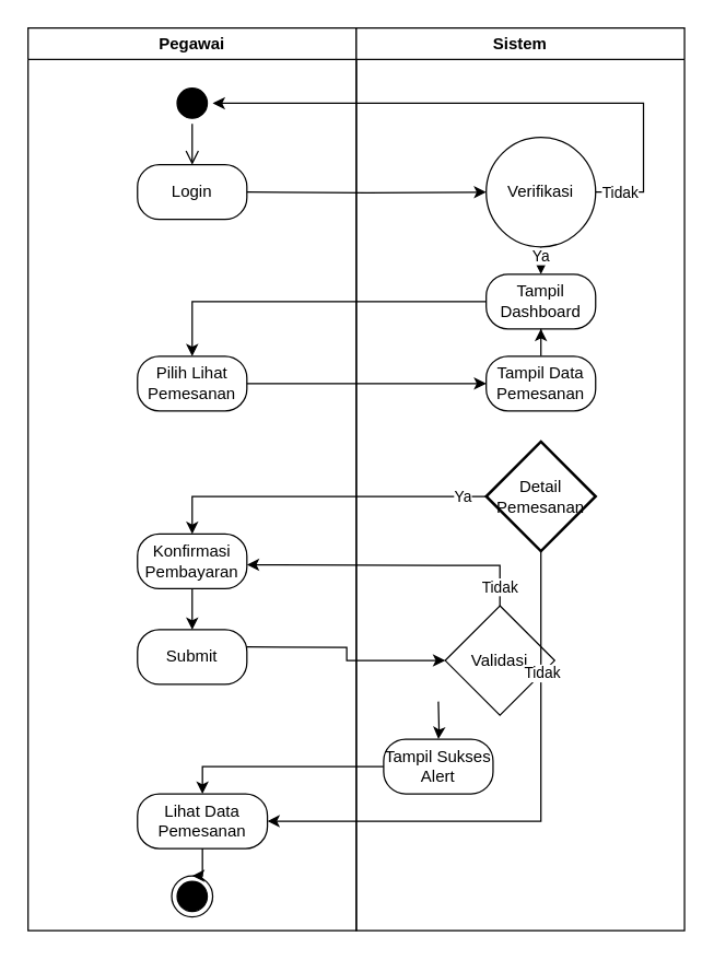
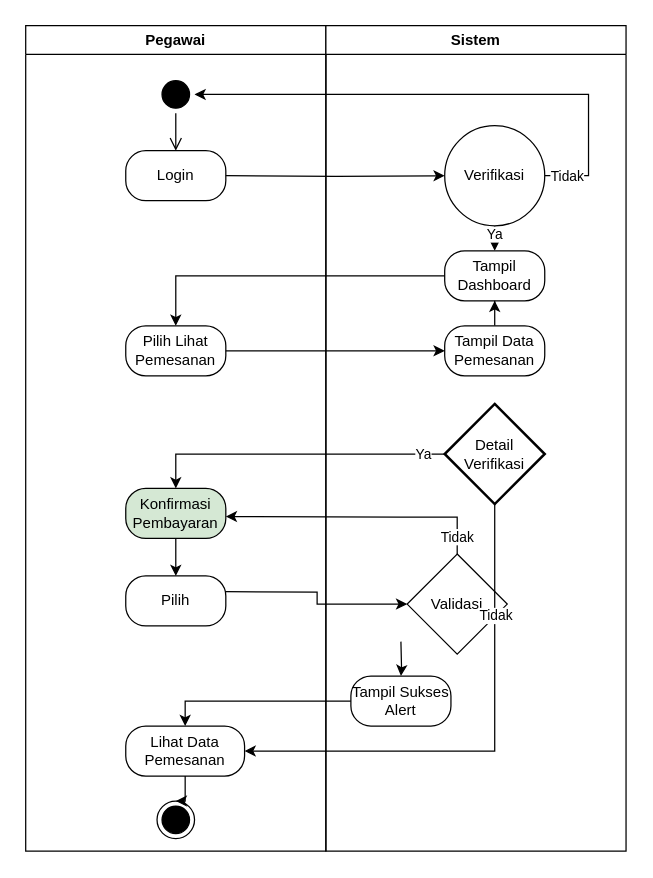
- <mxCell id="16" value="Detail Pemesanan" style="strokeWidth=2;html=1;shape=mxgraph.flowchart.decision;whiteSpace=wrap;" parent="14" vertex="1"><mxGeometry x="95" y="302.5" width="80" height="80" as="geometry" /></mxCell>
+ <mxCell id="16" value="Detail Verifikasi" style="strokeWidth=2;html=1;shape=mxgraph.flowchart.decision;whiteSpace=wrap;" parent="14" vertex="1"><mxGeometry x="95" y="302.5" width="80" height="80" as="geometry" /></mxCell>
- <mxCell id="9" value="Konfirmasi Pembayaran" style="rounded=1;whiteSpace=wrap;html=1;arcSize=40;fontColor=#000000;fillColor=#FFFFFF;strokeColor=#000000;" parent="2" vertex="1"><mxGeometry x="80" y="370" width="80" height="40" as="geometry" /></mxCell>
+ <mxCell id="9" value="Konfirmasi Pembayaran" style="rounded=1;whiteSpace=wrap;html=1;arcSize=40;fontColor=#000000;fillColor=#d5e8d4;strokeColor=#000000;" parent="2" vertex="1"><mxGeometry x="80" y="370" width="80" height="40" as="geometry" /></mxCell>
- <mxCell id="10" value="Submit" style="rounded=1;whiteSpace=wrap;html=1;arcSize=40;fontColor=#000000;fillColor=#FFFFFF;strokeColor=#000000;" parent="2" vertex="1"><mxGeometry x="80" y="440" width="80" height="40" as="geometry" /></mxCell>
+ <mxCell id="10" value="Pilih" style="rounded=1;whiteSpace=wrap;html=1;arcSize=40;fontColor=#000000;fillColor=#FFFFFF;strokeColor=#000000;" parent="2" vertex="1"><mxGeometry x="80" y="440" width="80" height="40" as="geometry" /></mxCell>
